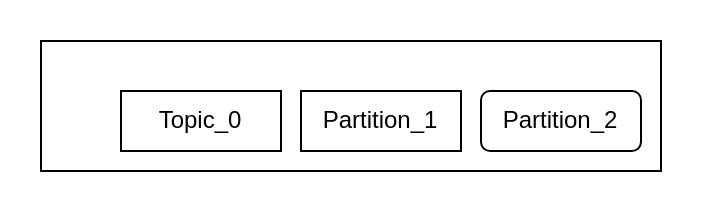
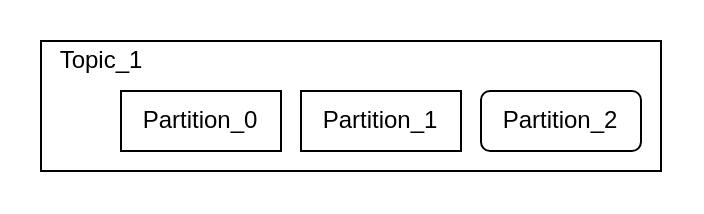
+ <mxCell id="6" value="Topic_1" style="text;html=1;resizable=0;autosize=1;align=center;verticalAlign=middle;points=[];fillColor=none;strokeColor=none;rounded=0;" vertex="1" parent="1"><mxGeometry x="20" y="20" width="60" height="20" as="geometry" /></mxCell>
- <mxCell id="3" value="Topic_0" style="rounded=0;whiteSpace=wrap;html=1;" vertex="1" parent="1"><mxGeometry x="60" y="45" width="80" height="30" as="geometry" /></mxCell>
+ <mxCell id="3" value="Partition_0" style="rounded=0;whiteSpace=wrap;html=1;" vertex="1" parent="1"><mxGeometry x="60" y="45" width="80" height="30" as="geometry" /></mxCell>
